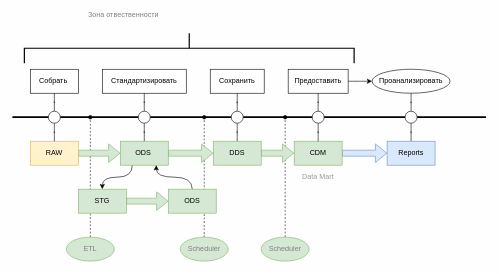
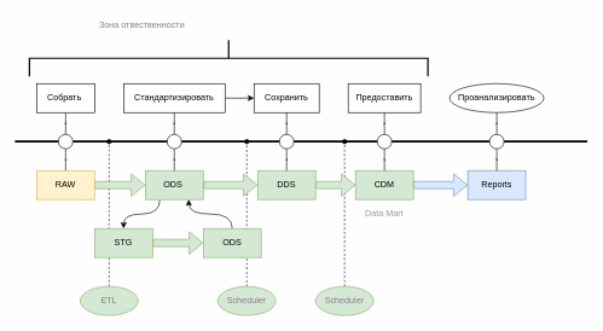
- <mxCell id="52" value="Зона отвественности" style="text;html=1;align=center;verticalAlign=middle;resizable=0;points=[];autosize=1;strokeColor=none;fillColor=none;fontColor=#808080;rounded=0;" vertex="1" parent="1"><mxGeometry x="130" y="10" width="150" height="30" as="geometry" /></mxCell>
+ <mxCell id="52" value="Зона отвественности" style="text;html=1;align=center;verticalAlign=middle;resizable=0;points=[];autosize=1;strokeColor=none;fillColor=none;fontColor=#808080;rounded=0;" vertex="1" parent="1"><mxGeometry x="120" y="20" width="150" height="30" as="geometry" /></mxCell>
+ <mxCell id="6" value="" style="edgeStyle=orthogonalEdgeStyle;rounded=0;orthogonalLoop=1;jettySize=auto;html=1;curved=1;" edge="1" parent="1" source="7" target="8"><mxGeometry relative="1" as="geometry" /></mxCell>
- <mxCell id="9" value="" style="edgeStyle=orthogonalEdgeStyle;rounded=0;orthogonalLoop=1;jettySize=auto;html=1;curved=1;" edge="1" parent="1" source="10" target="11"><mxGeometry relative="1" as="geometry" /></mxCell>
